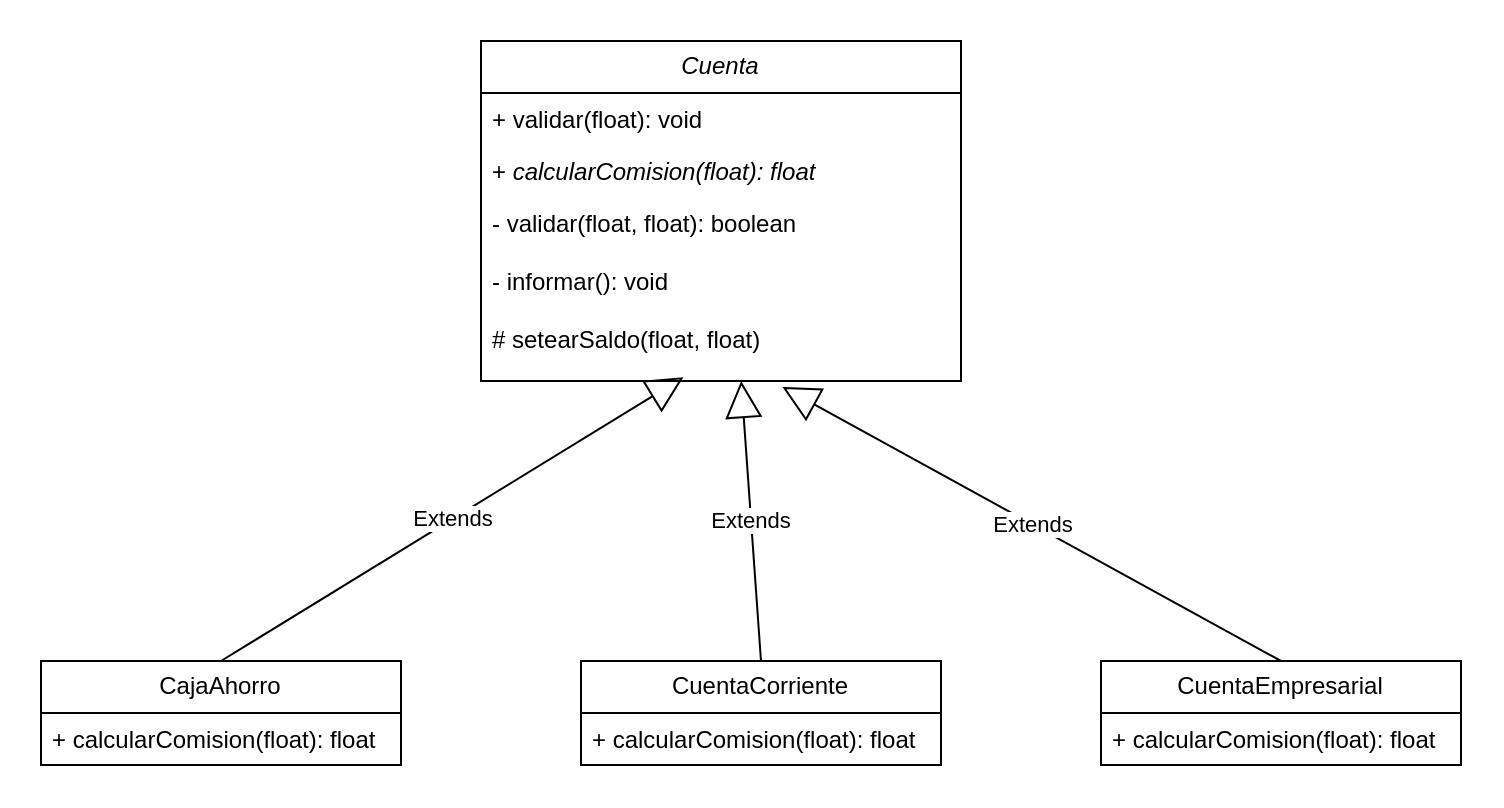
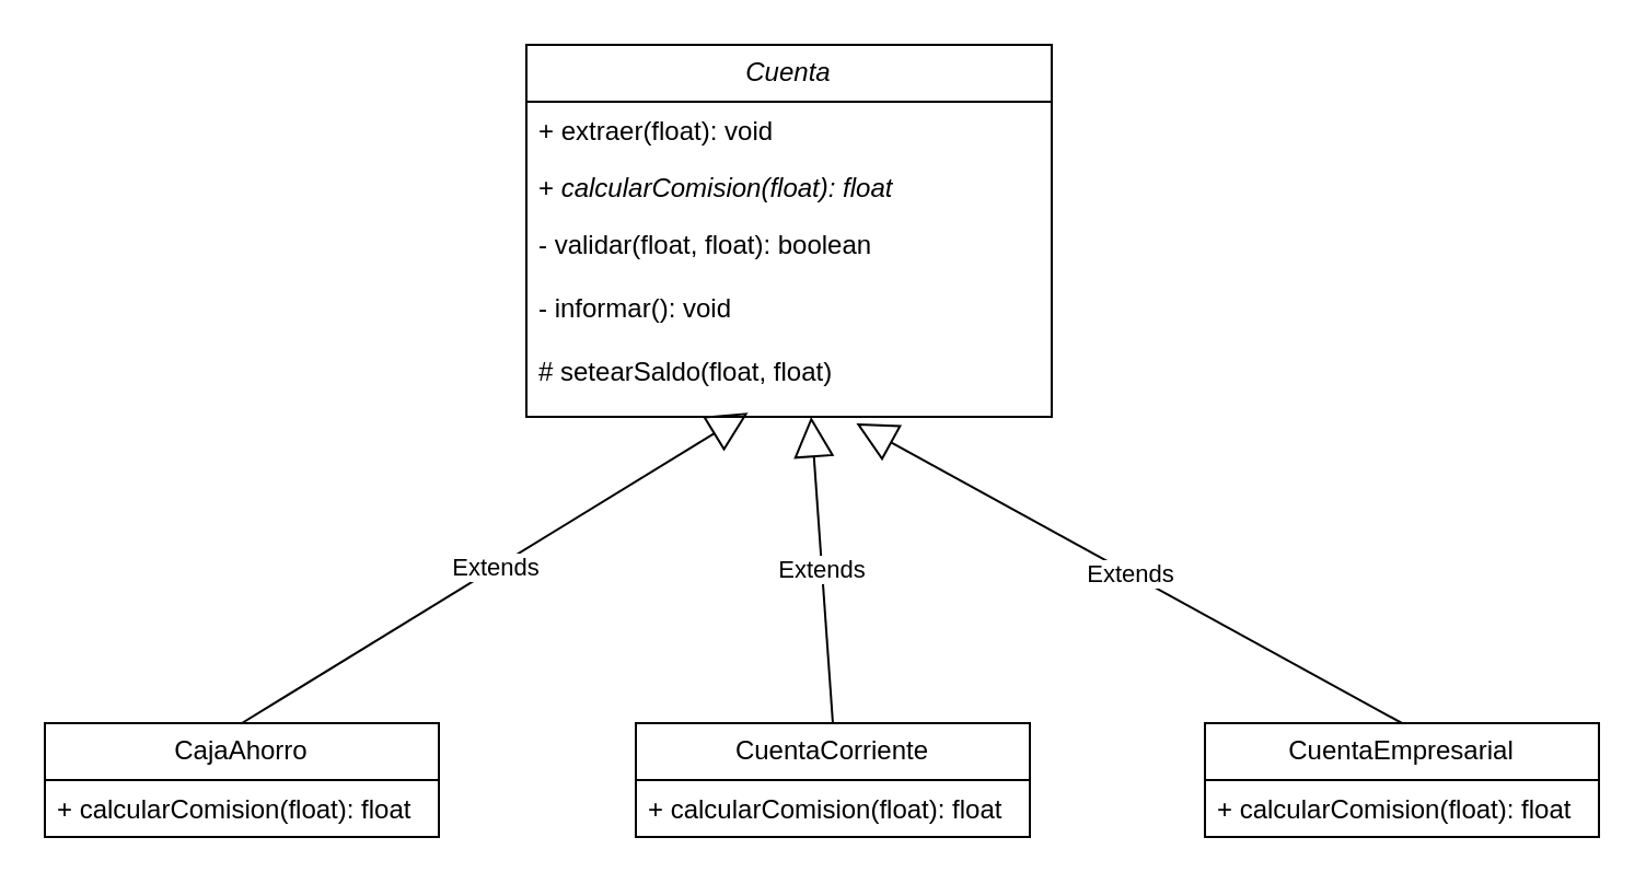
- <mxCell id="3" value="+ validar(float): void" style="text;strokeColor=none;fillColor=none;align=left;verticalAlign=top;spacingLeft=4;spacingRight=4;overflow=hidden;rotatable=0;points=[[0,0.5],[1,0.5]];portConstraint=eastwest;whiteSpace=wrap;html=1;" vertex="1" parent="2"><mxGeometry y="26" width="240" height="26" as="geometry" /></mxCell>
+ <mxCell id="3" value="+ extraer(float): void" style="text;strokeColor=none;fillColor=none;align=left;verticalAlign=top;spacingLeft=4;spacingRight=4;overflow=hidden;rotatable=0;points=[[0,0.5],[1,0.5]];portConstraint=eastwest;whiteSpace=wrap;html=1;" vertex="1" parent="2"><mxGeometry y="26" width="240" height="26" as="geometry" /></mxCell>
